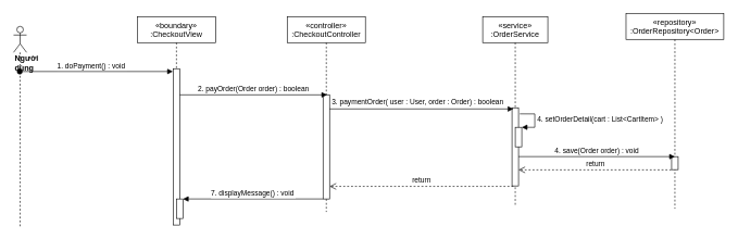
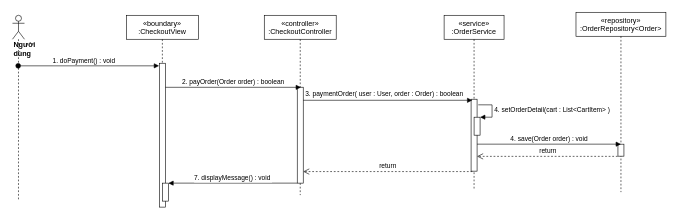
- <mxCell id="7" value="&lt;div&gt;&lt;b&gt;Người dùng&lt;/b&gt;&lt;/div&gt;" style="shape=umlLifeline;participant=umlActor;perimeter=lifelinePerimeter;whiteSpace=wrap;html=1;container=1;collapsible=0;recursiveResize=0;verticalAlign=top;spacingTop=36;outlineConnect=0;align=left;" parent="1" vertex="1"><mxGeometry x="20" y="40" width="20" height="310" as="geometry" /></mxCell>
+ <mxCell id="7" value="&lt;div&gt;&lt;b&gt;Người dùng&lt;/b&gt;&lt;/div&gt;" style="shape=umlLifeline;participant=umlActor;perimeter=lifelinePerimeter;whiteSpace=wrap;html=1;container=1;collapsible=0;recursiveResize=0;verticalAlign=top;spacingTop=36;outlineConnect=0;align=left;" parent="1" vertex="1"><mxGeometry x="20" y="25" width="20" height="310" as="geometry" /></mxCell>
